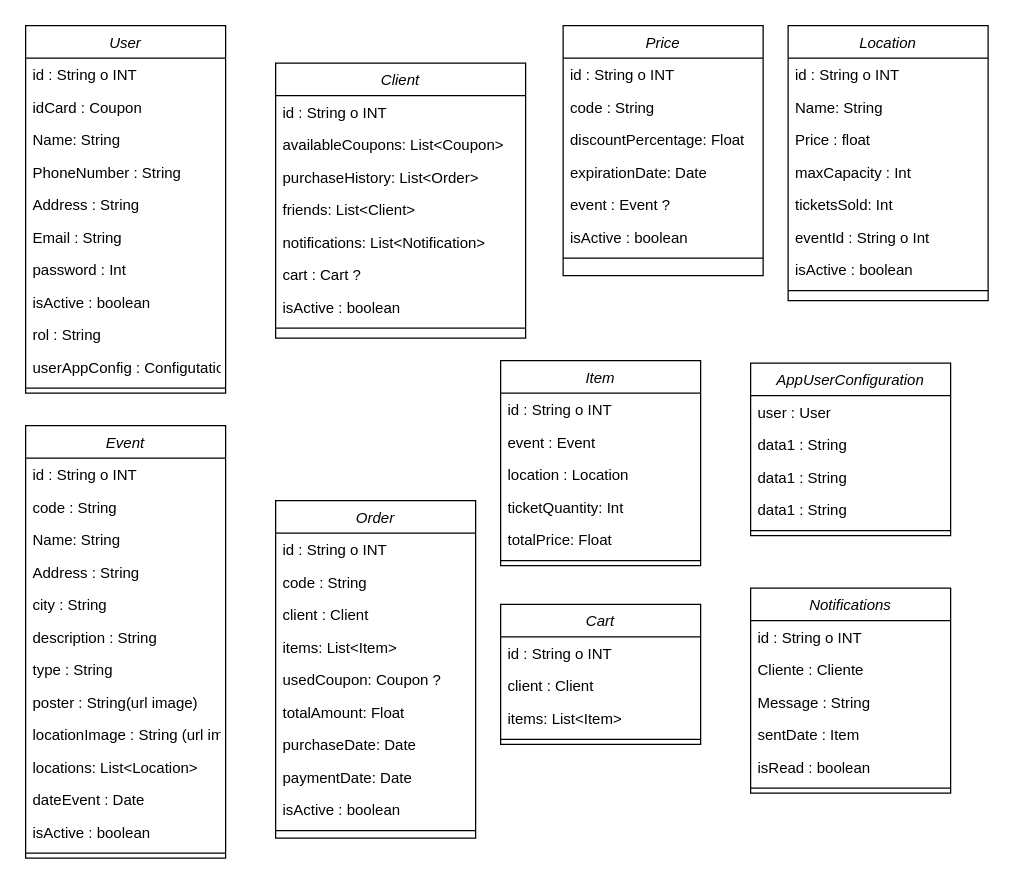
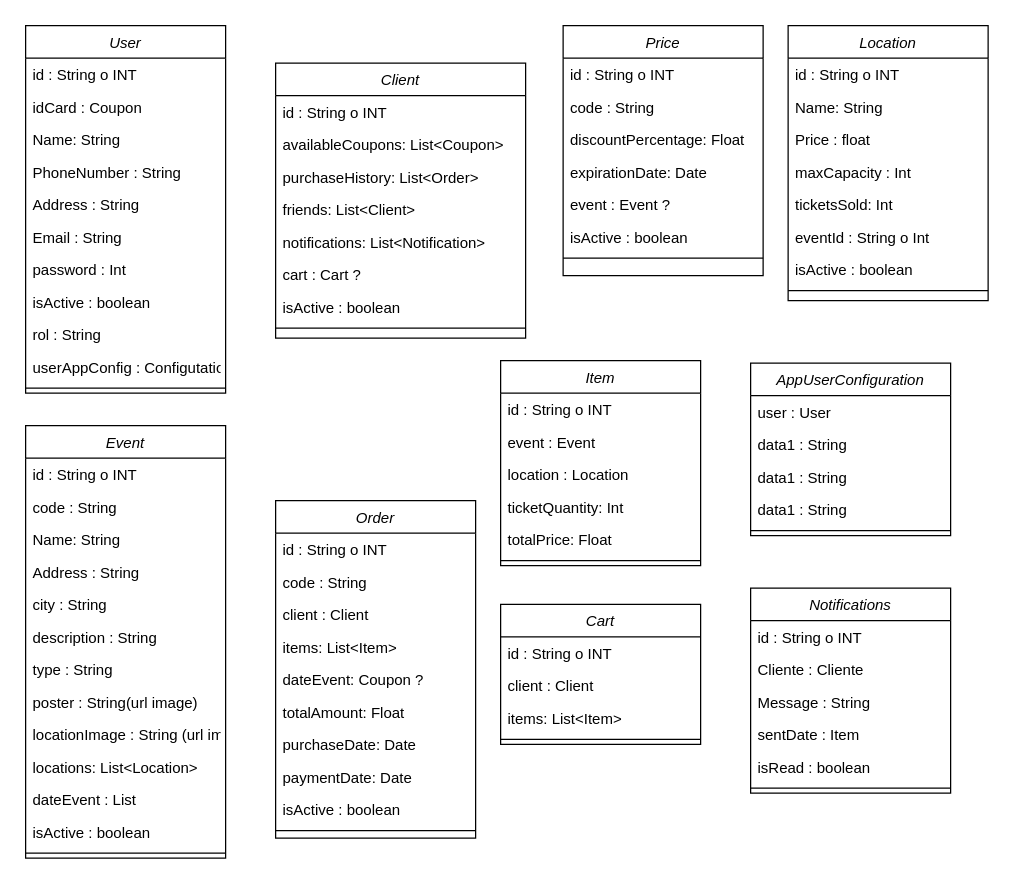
- <mxCell id="51" value="usedCoupon: Coupon ?" style="text;align=left;verticalAlign=top;spacingLeft=4;spacingRight=4;overflow=hidden;rotatable=0;points=[[0,0.5],[1,0.5]];portConstraint=eastwest;rounded=0;shadow=0;html=0;" vertex="1" parent="46"><mxGeometry y="130" width="160" height="26" as="geometry" /></mxCell>
+ <mxCell id="51" value="dateEvent: Coupon ?" style="text;align=left;verticalAlign=top;spacingLeft=4;spacingRight=4;overflow=hidden;rotatable=0;points=[[0,0.5],[1,0.5]];portConstraint=eastwest;rounded=0;shadow=0;html=0;" vertex="1" parent="46"><mxGeometry y="130" width="160" height="26" as="geometry" /></mxCell>
- <mxCell id="34" value="dateEvent : Date" style="text;align=left;verticalAlign=top;spacingLeft=4;spacingRight=4;overflow=hidden;rotatable=0;points=[[0,0.5],[1,0.5]];portConstraint=eastwest;rounded=0;shadow=0;html=0;" vertex="1" parent="23"><mxGeometry y="286" width="160" height="26" as="geometry" /></mxCell>
+ <mxCell id="34" value="dateEvent : List" style="text;align=left;verticalAlign=top;spacingLeft=4;spacingRight=4;overflow=hidden;rotatable=0;points=[[0,0.5],[1,0.5]];portConstraint=eastwest;rounded=0;shadow=0;html=0;" vertex="1" parent="23"><mxGeometry y="286" width="160" height="26" as="geometry" /></mxCell>
